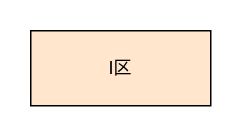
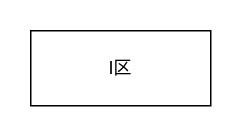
- <mxCell id="2" value="I区" style="rounded=0;whiteSpace=wrap;html=1;fillColor=#ffe6cc;" vertex="1" parent="1"><mxGeometry x="20" y="20" width="120" height="50" as="geometry" /></mxCell>
+ <mxCell id="2" value="I区" style="rounded=0;whiteSpace=wrap;html=1;" vertex="1" parent="1"><mxGeometry x="20" y="20" width="120" height="50" as="geometry" /></mxCell>
